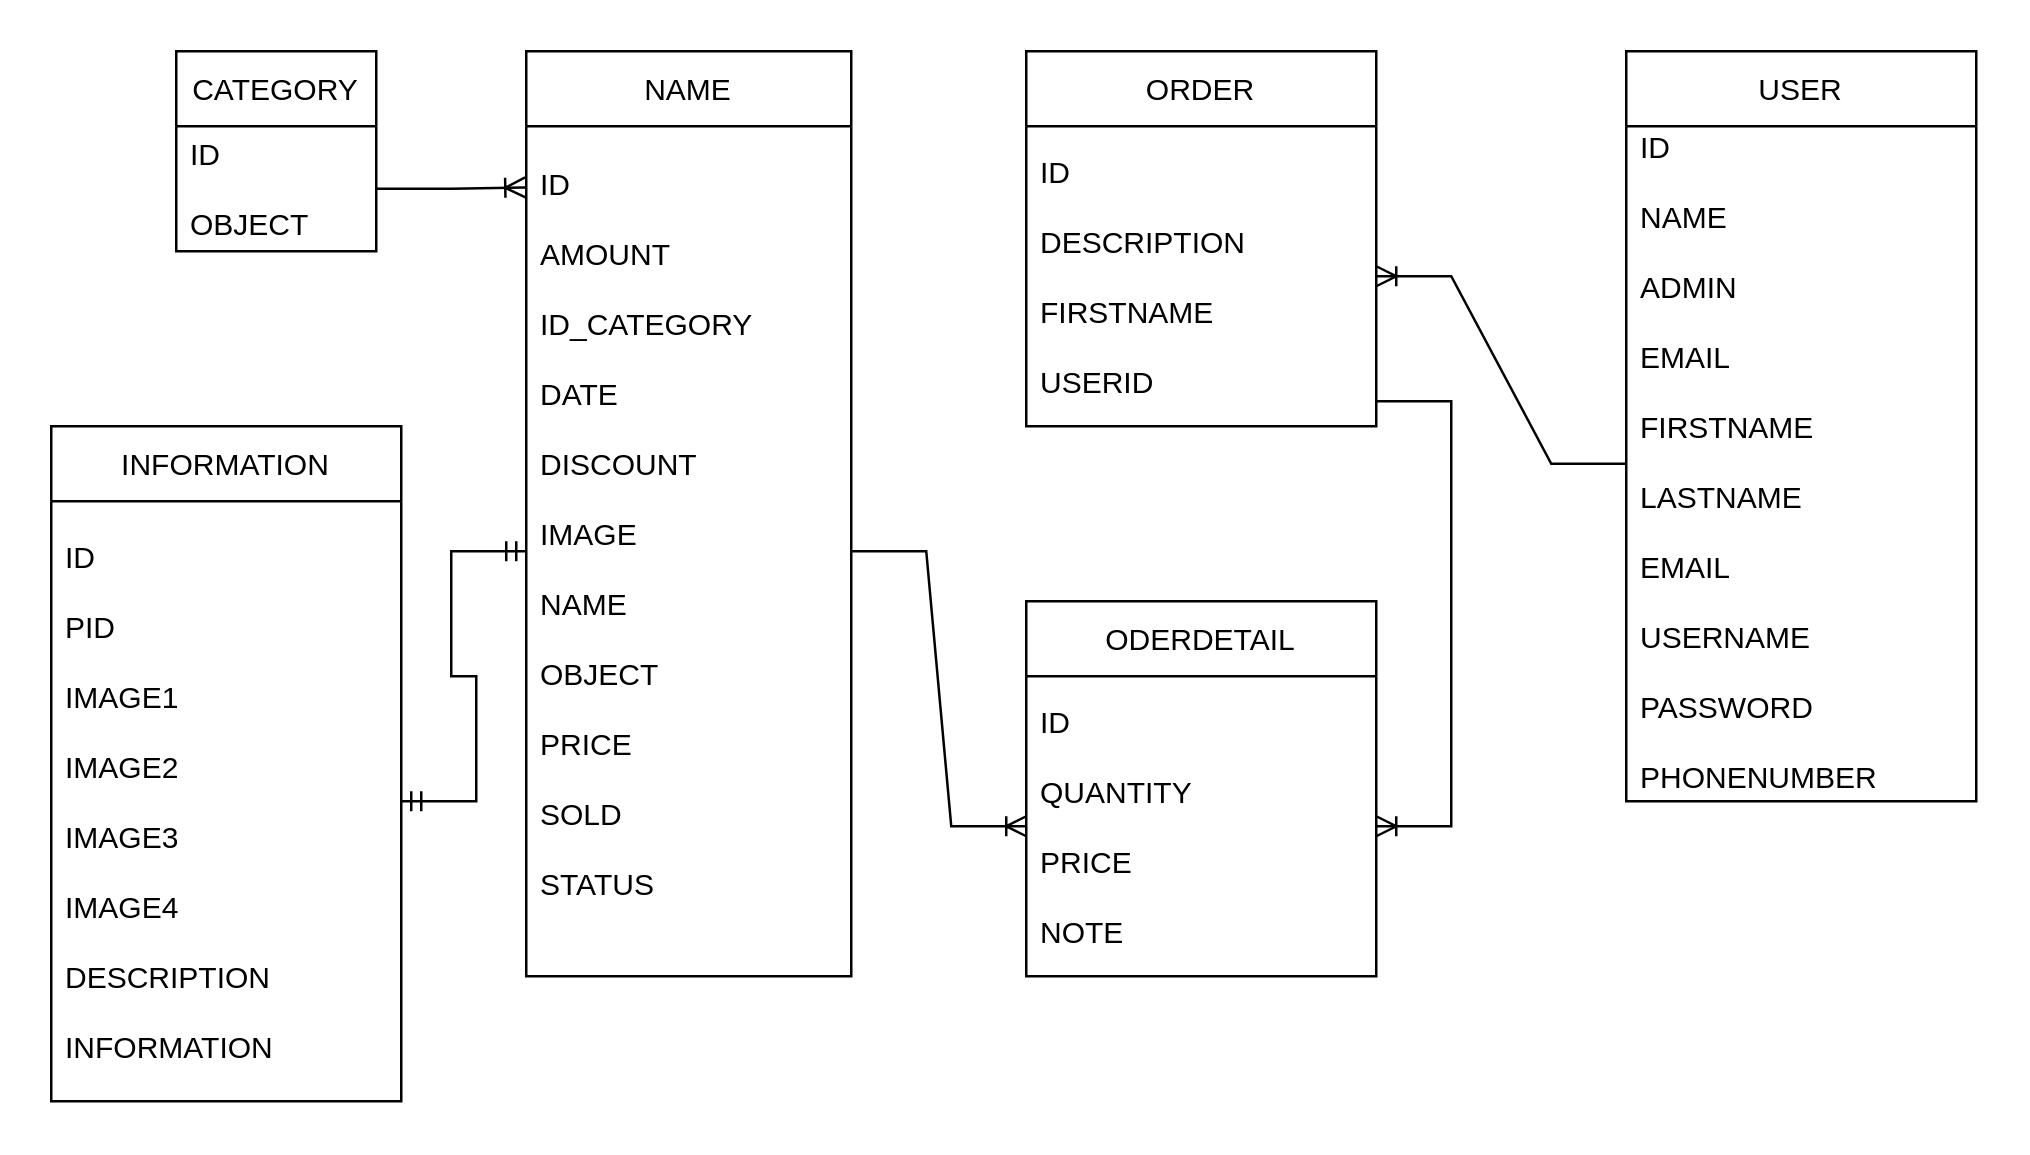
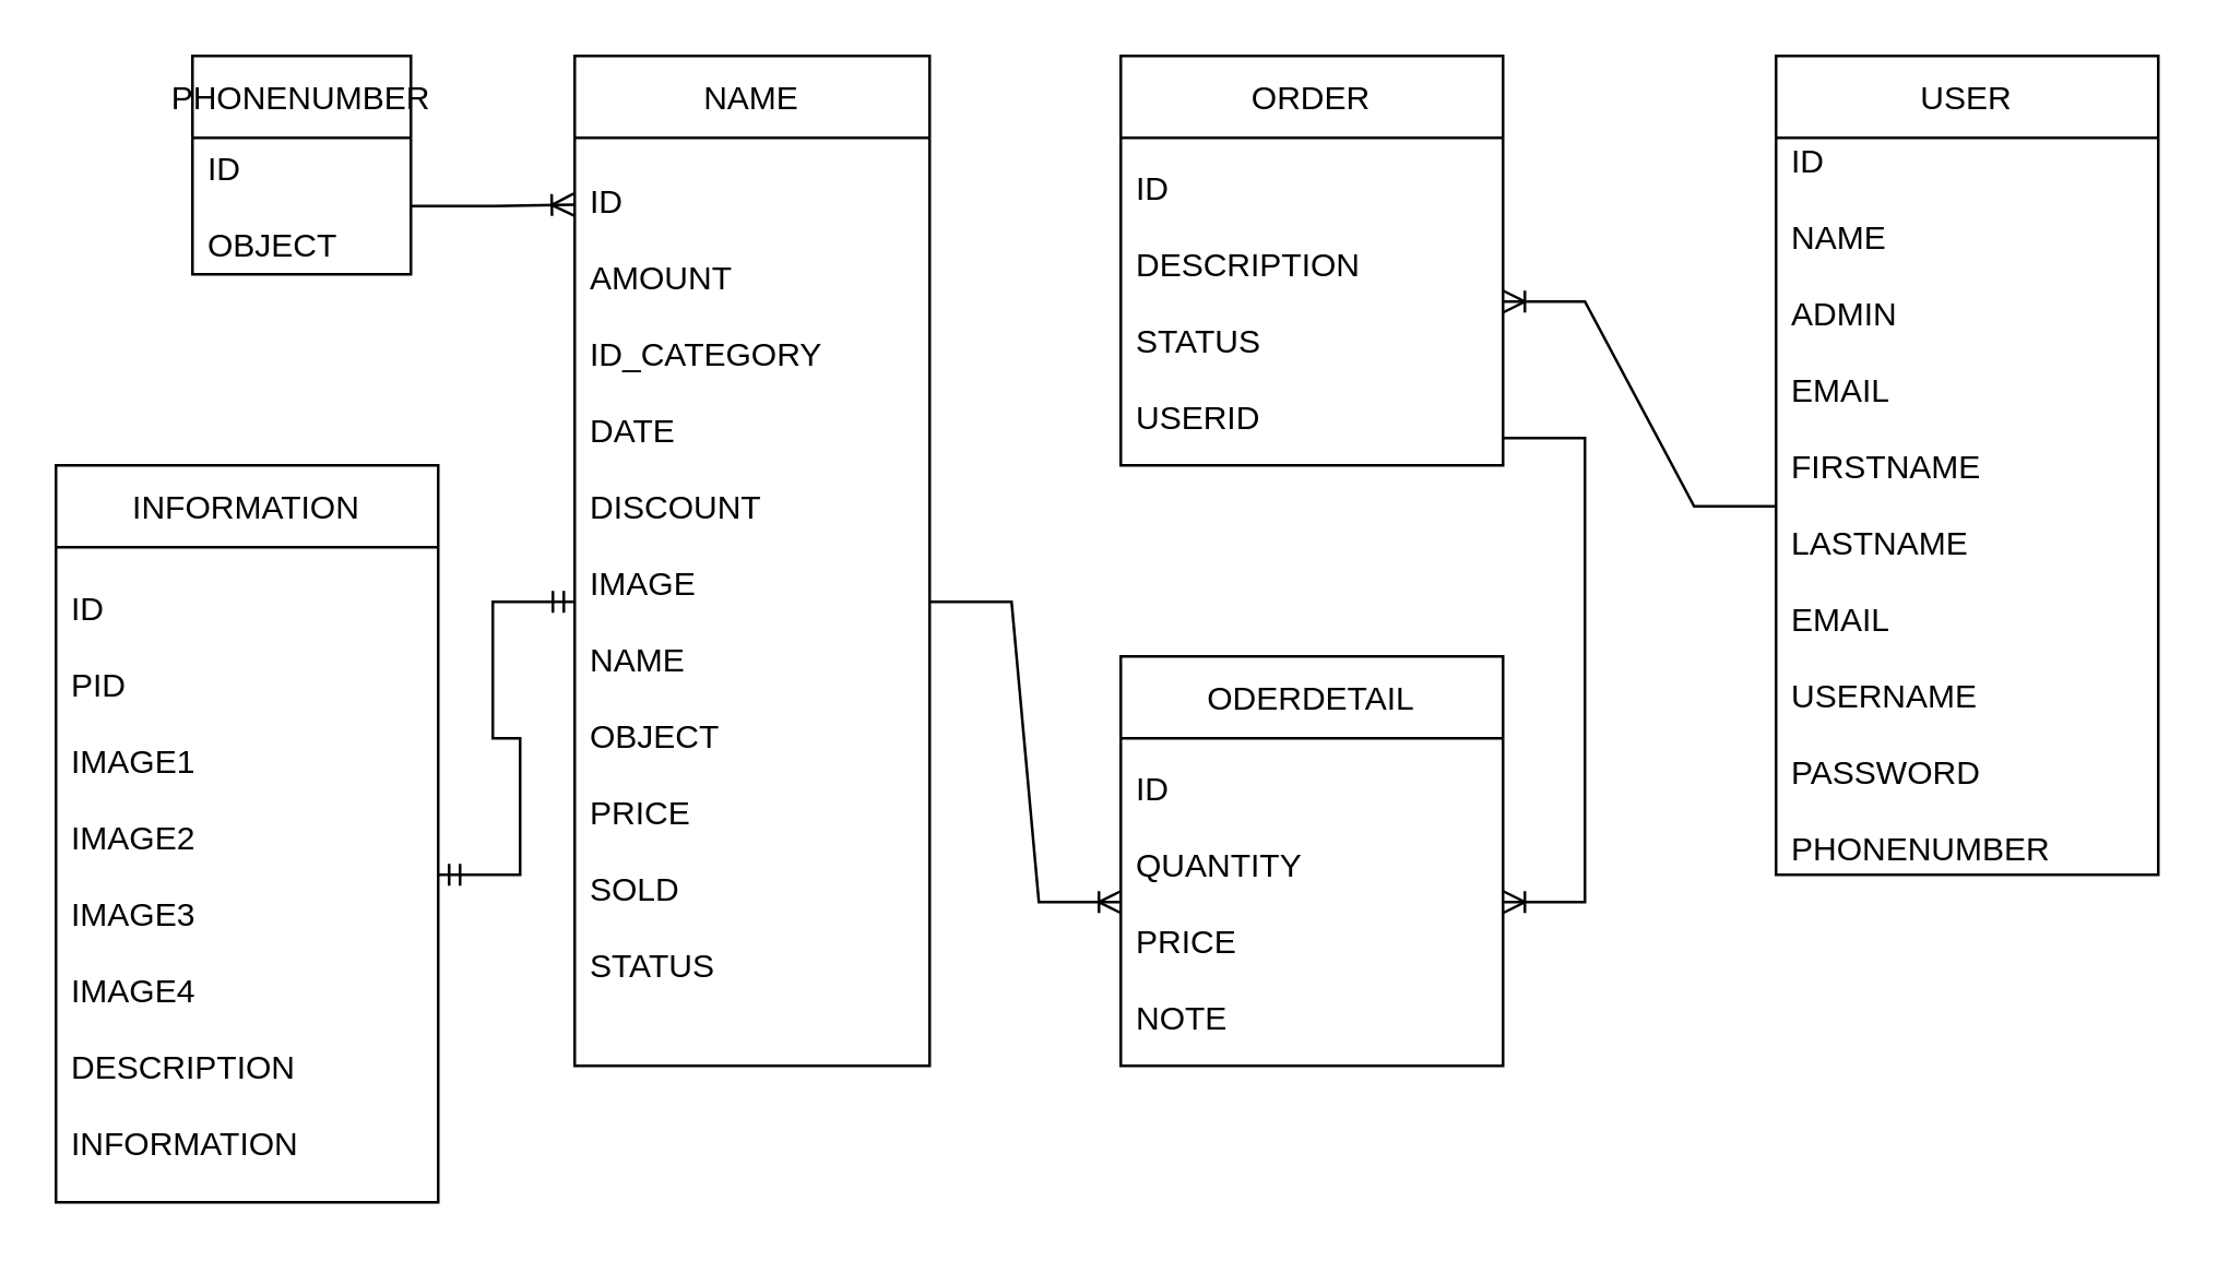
- <mxCell id="4" value="CATEGORY" style="swimlane;fontStyle=0;childLayout=stackLayout;horizontal=1;startSize=30;horizontalStack=0;resizeParent=1;resizeParentMax=0;resizeLast=0;collapsible=1;marginBottom=0;" parent="1" vertex="1"><mxGeometry x="70" y="20" width="80" height="80" as="geometry" /></mxCell>
+ <mxCell id="4" value="PHONENUMBER" style="swimlane;fontStyle=0;childLayout=stackLayout;horizontal=1;startSize=30;horizontalStack=0;resizeParent=1;resizeParentMax=0;resizeLast=0;collapsible=1;marginBottom=0;" parent="1" vertex="1"><mxGeometry x="70" y="20" width="80" height="80" as="geometry" /></mxCell>
- <mxCell id="11" value="ID&#10;&#10;DESCRIPTION&#10;&#10;FIRSTNAME&#10;&#10;USERID" style="text;strokeColor=none;fillColor=none;align=left;verticalAlign=middle;spacingLeft=4;spacingRight=4;overflow=hidden;points=[[0,0.5],[1,0.5]];portConstraint=eastwest;rotatable=0;" parent="10" vertex="1"><mxGeometry y="30" width="140" height="120" as="geometry" /></mxCell>
+ <mxCell id="11" value="ID&#10;&#10;DESCRIPTION&#10;&#10;STATUS&#10;&#10;USERID" style="text;strokeColor=none;fillColor=none;align=left;verticalAlign=middle;spacingLeft=4;spacingRight=4;overflow=hidden;points=[[0,0.5],[1,0.5]];portConstraint=eastwest;rotatable=0;" parent="10" vertex="1"><mxGeometry y="30" width="140" height="120" as="geometry" /></mxCell>
